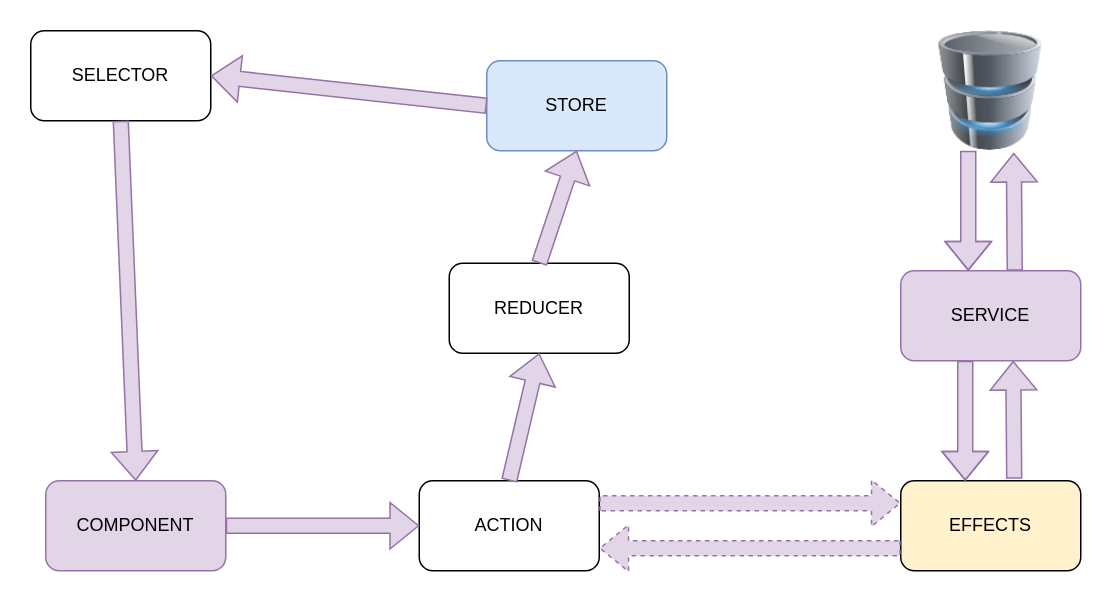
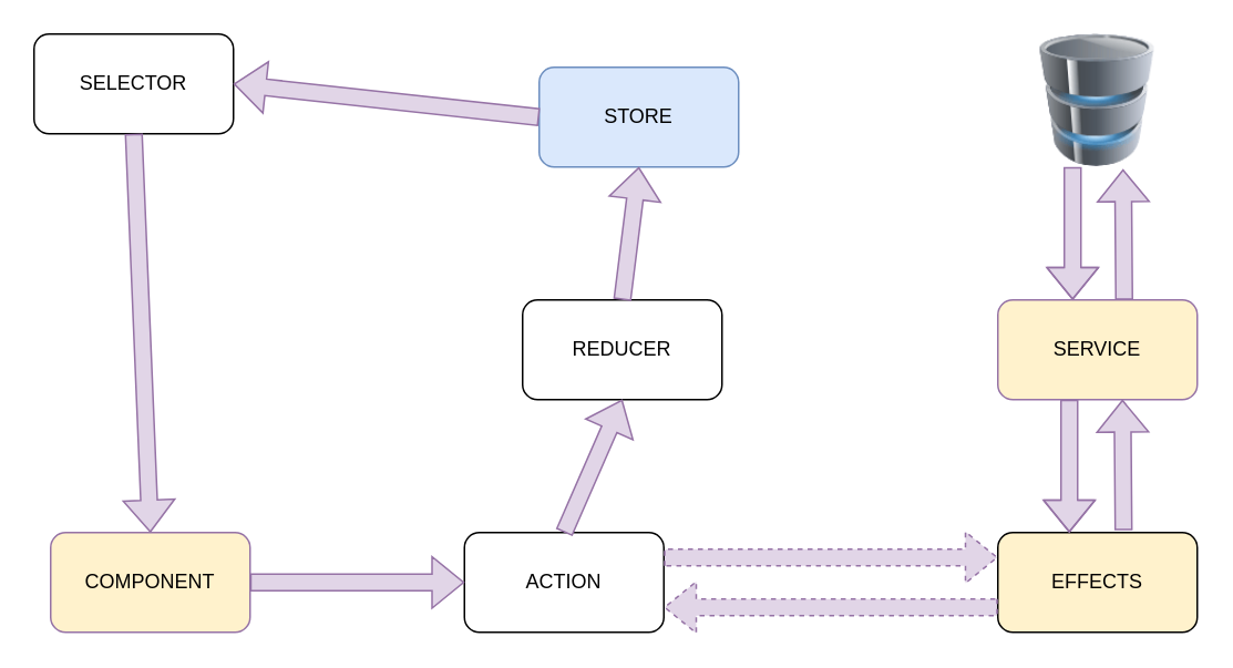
- <mxCell id="7" value="REDUCER" style="rounded=1;whiteSpace=wrap;html=1;" parent="1" vertex="1"><mxGeometry x="299" y="175" width="120" height="60" as="geometry" /></mxCell>
+ <mxCell id="7" value="REDUCER" style="rounded=1;whiteSpace=wrap;html=1;" parent="1" vertex="1"><mxGeometry x="314" y="180" width="120" height="60" as="geometry" /></mxCell>
- <mxCell id="3" value="SERVICE" style="rounded=1;whiteSpace=wrap;html=1;fillColor=#e1d5e7;strokeColor=#9673a6;" parent="1" vertex="1"><mxGeometry x="600" y="180" width="120" height="60" as="geometry" /></mxCell>
+ <mxCell id="3" value="SERVICE" style="rounded=1;whiteSpace=wrap;html=1;fillColor=#fff2cc;strokeColor=#9673a6;" parent="1" vertex="1"><mxGeometry x="600" y="180" width="120" height="60" as="geometry" /></mxCell>
- <mxCell id="6" value="COMPONENT" style="rounded=1;whiteSpace=wrap;html=1;fillColor=#e1d5e7;strokeColor=#9673a6;" parent="1" vertex="1"><mxGeometry x="30" y="320" width="120" height="60" as="geometry" /></mxCell>
+ <mxCell id="6" value="COMPONENT" style="rounded=1;whiteSpace=wrap;html=1;fillColor=#fff2cc;strokeColor=#9673a6;" parent="1" vertex="1"><mxGeometry x="30" y="320" width="120" height="60" as="geometry" /></mxCell>
